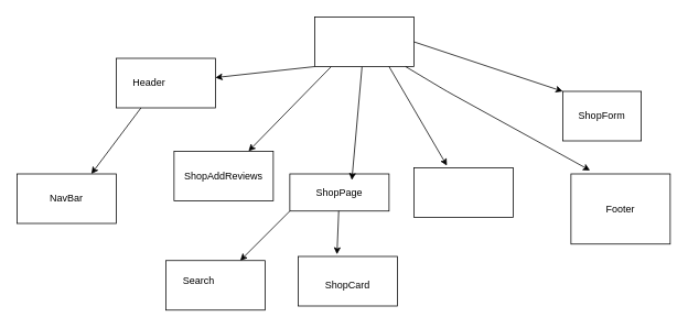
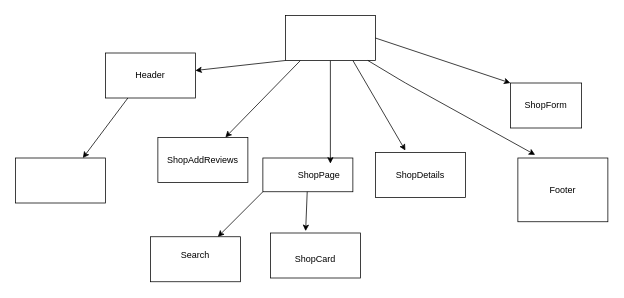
- <mxCell id="19" value="Header" style="text;html=1;strokeColor=none;fillColor=none;align=center;verticalAlign=middle;whiteSpace=wrap;rounded=0;" parent="1" vertex="1"><mxGeometry x="150" y="85" width="60" height="30" as="geometry" /></mxCell>
+ <mxCell id="19" value="Header" style="text;html=1;strokeColor=none;fillColor=none;align=center;verticalAlign=middle;whiteSpace=wrap;rounded=0;" parent="1" vertex="1"><mxGeometry x="170" y="85" width="60" height="30" as="geometry" /></mxCell>
- <mxCell id="13" value="ShopPage" style="text;html=1;strokeColor=none;fillColor=none;align=center;verticalAlign=middle;whiteSpace=wrap;rounded=0;" parent="1" vertex="1"><mxGeometry x="380" y="217.5" width="60" height="30" as="geometry" /></mxCell>
+ <mxCell id="13" value="ShopPage" style="text;html=1;strokeColor=none;fillColor=none;align=center;verticalAlign=middle;whiteSpace=wrap;rounded=0;" parent="1" vertex="1"><mxGeometry x="395" y="217.5" width="60" height="30" as="geometry" /></mxCell>
+ <mxCell id="22" value="ShopDetails" style="text;html=1;strokeColor=none;fillColor=none;align=center;verticalAlign=middle;whiteSpace=wrap;rounded=0;" parent="1" vertex="1"><mxGeometry x="530" y="217.5" width="60" height="30" as="geometry" /></mxCell>
- <mxCell id="9" value="NavBar" style="text;html=1;strokeColor=none;fillColor=none;align=center;verticalAlign=middle;whiteSpace=wrap;rounded=0;" parent="1" vertex="1"><mxGeometry x="50" y="225" width="60" height="30" as="geometry" /></mxCell>
- <mxCell id="10" value="Search" style="text;html=1;strokeColor=none;fillColor=none;align=center;verticalAlign=middle;whiteSpace=wrap;rounded=0;" parent="1" vertex="1"><mxGeometry x="210" y="325" width="60" height="30" as="geometry" /></mxCell>
+ <mxCell id="10" value="Search" style="text;html=1;strokeColor=none;fillColor=none;align=center;verticalAlign=middle;whiteSpace=wrap;rounded=0;" parent="1" vertex="1"><mxGeometry x="230" y="325" width="60" height="30" as="geometry" /></mxCell>
